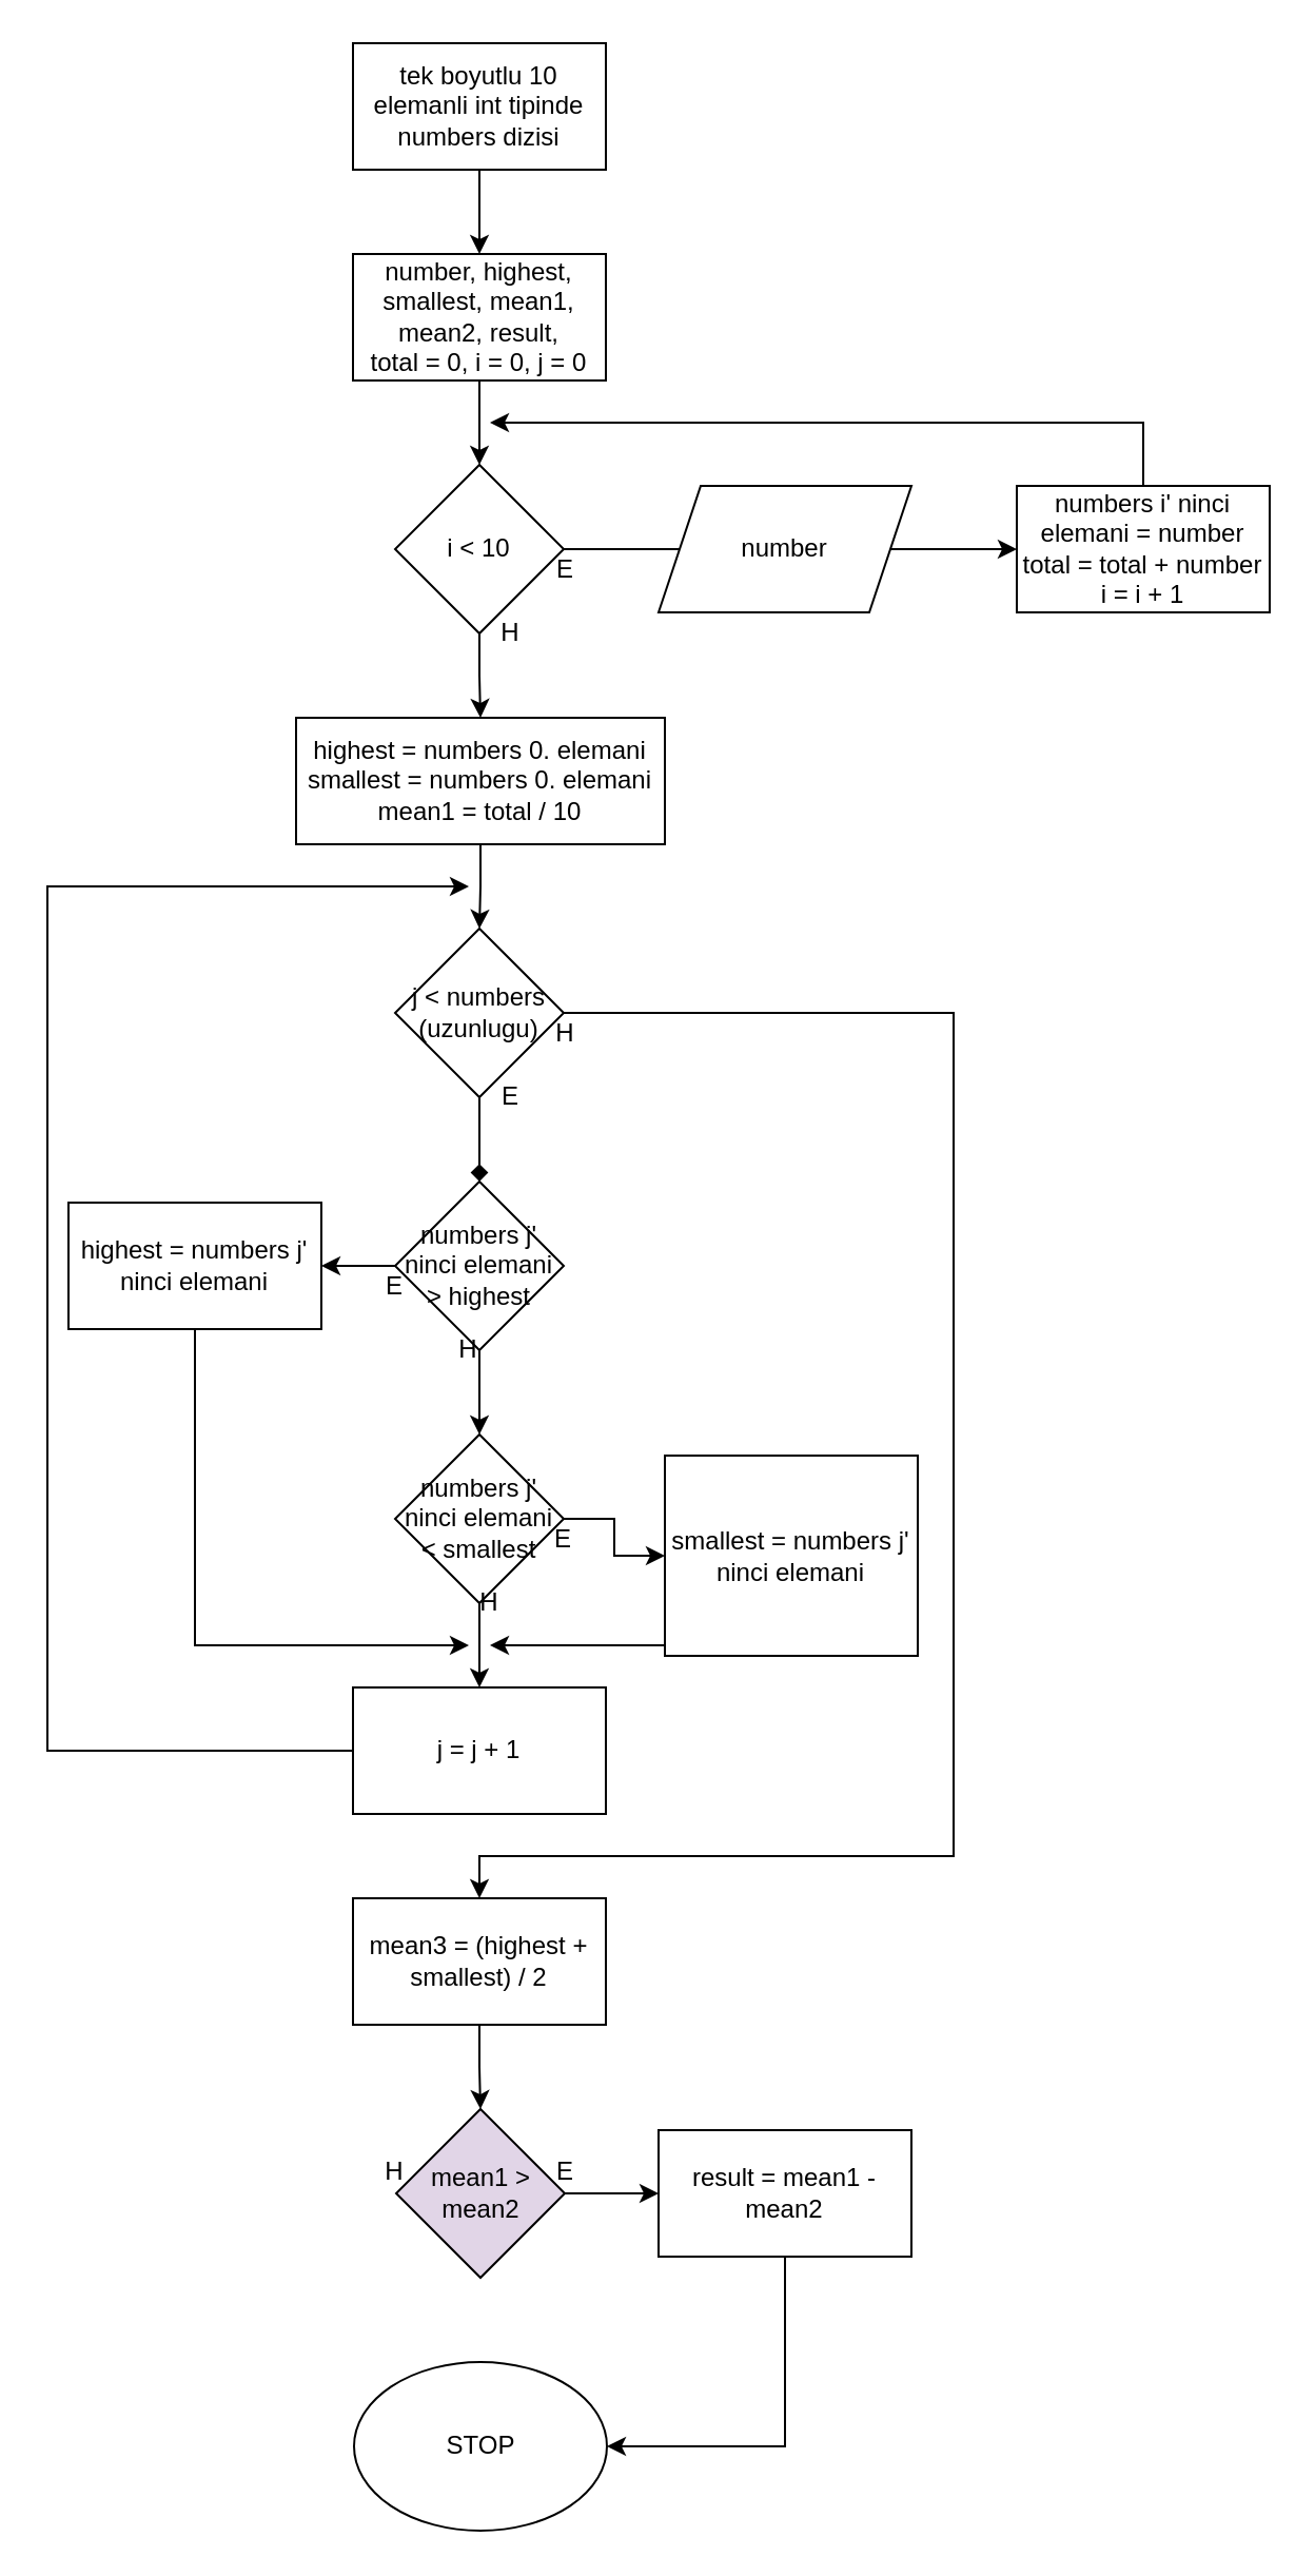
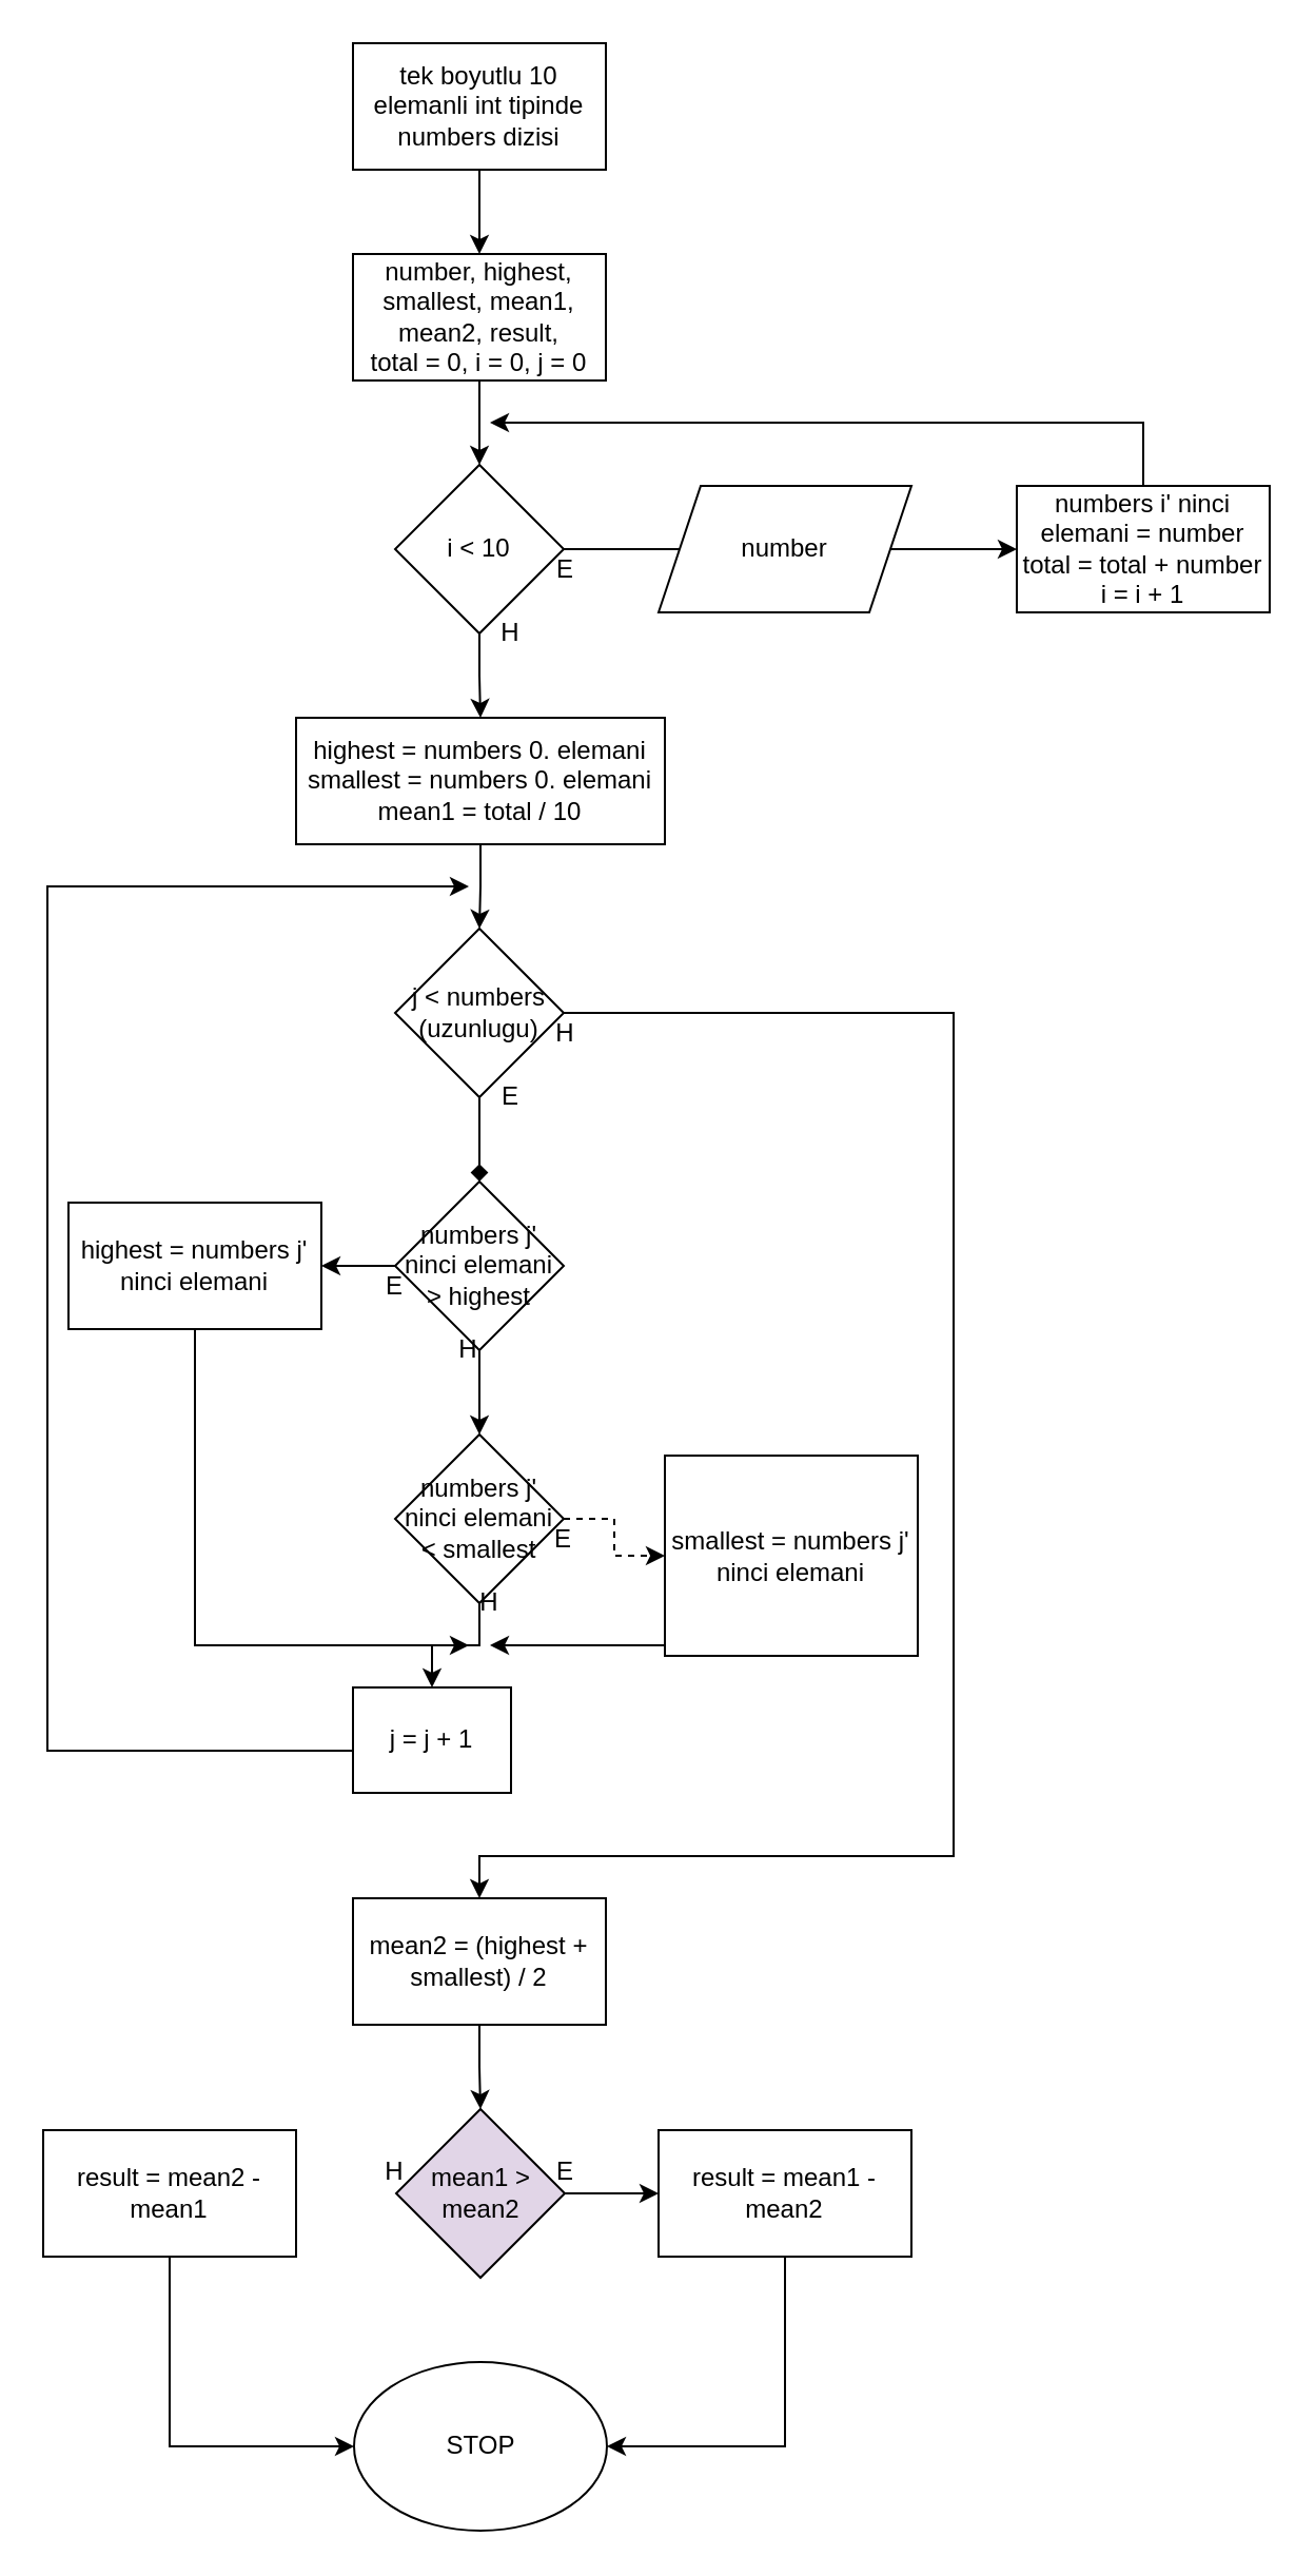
- <mxCell id="24" style="edgeStyle=orthogonalEdgeStyle;rounded=0;orthogonalLoop=1;jettySize=auto;html=1;" edge="1" parent="1" source="26" target="28"><mxGeometry relative="1" as="geometry" /></mxCell>
+ <mxCell id="24" style="edgeStyle=orthogonalEdgeStyle;rounded=0;orthogonalLoop=1;jettySize=auto;html=1;dashed=1;" edge="1" parent="1" source="26" target="28"><mxGeometry relative="1" as="geometry" /></mxCell>
- <mxCell id="30" value="&lt;span&gt;j = j + 1&lt;/span&gt;" style="rounded=0;whiteSpace=wrap;html=1;" vertex="1" parent="1"><mxGeometry x="167" y="800" width="120" height="60" as="geometry" /></mxCell>
+ <mxCell id="30" value="&lt;span&gt;j = j + 1&lt;/span&gt;" style="rounded=0;whiteSpace=wrap;html=1;" vertex="1" parent="1"><mxGeometry x="167" y="800" width="75" height="50" as="geometry" /></mxCell>
- <mxCell id="32" value="&lt;span&gt;mean3 = (highest + smallest) / 2&lt;/span&gt;" style="rounded=0;whiteSpace=wrap;html=1;" vertex="1" parent="1"><mxGeometry x="167" y="900" width="120" height="60" as="geometry" /></mxCell>
+ <mxCell id="32" value="&lt;span&gt;mean2 = (highest + smallest) / 2&lt;/span&gt;" style="rounded=0;whiteSpace=wrap;html=1;" vertex="1" parent="1"><mxGeometry x="167" y="900" width="120" height="60" as="geometry" /></mxCell>
+ <mxCell id="38" value="&lt;span&gt;result = mean2 - mean1&lt;/span&gt;" style="rounded=0;whiteSpace=wrap;html=1;" vertex="1" parent="1"><mxGeometry x="20" y="1010" width="120" height="60" as="geometry" /></mxCell>
+ <mxCell id="37" style="edgeStyle=orthogonalEdgeStyle;rounded=0;orthogonalLoop=1;jettySize=auto;html=1;entryX=0;entryY=0.5;entryDx=0;entryDy=0;" edge="1" parent="1" source="38" target="2"><mxGeometry relative="1" as="geometry"><Array as="points"><mxPoint x="80" y="1160" /></Array></mxGeometry></mxCell>
